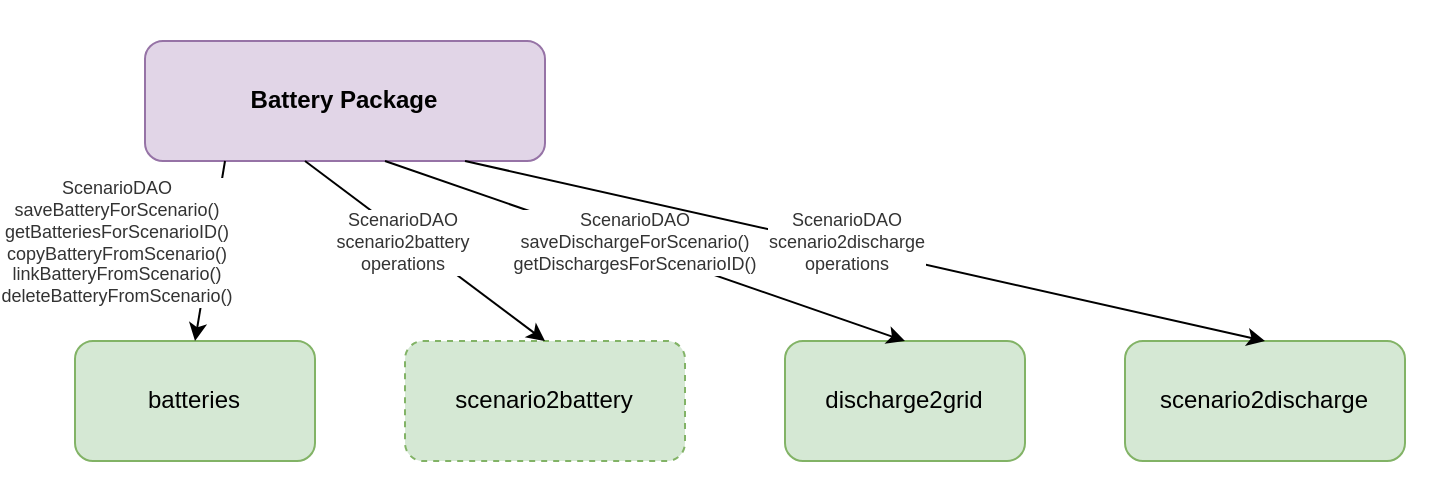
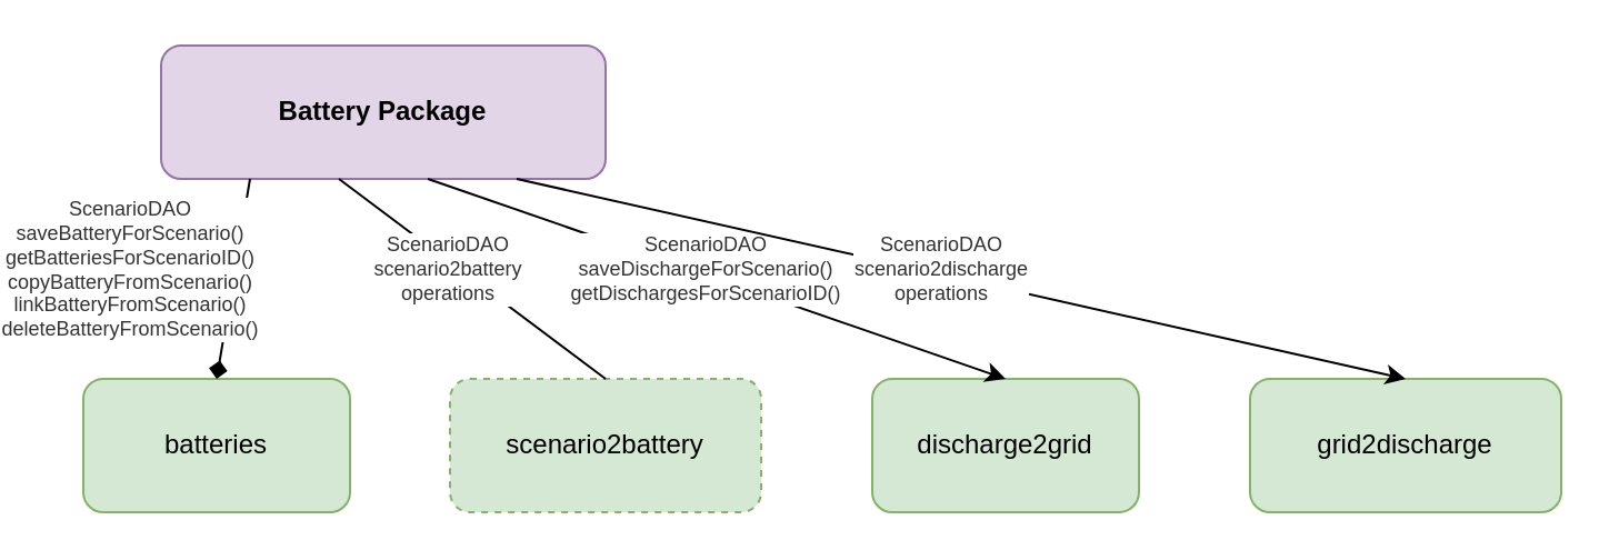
- <mxCell id="7" value="" style="endArrow=classic;html=1;rounded=1;exitX=0.2;exitY=1;exitDx=0;exitDy=0;entryX=0.5;entryY=0;entryDx=0;entryDy=0;" edge="1" parent="1" source="2" target="3"><mxGeometry width="50" height="50" relative="1" as="geometry"><mxPoint x="255" y="270" as="sourcePoint" /><mxPoint x="305" y="220" as="targetPoint" /></mxGeometry></mxCell>
+ <mxCell id="7" value="" style="endArrow=diamond;html=1;rounded=1;exitX=0.2;exitY=1;exitDx=0;exitDy=0;entryX=0.5;entryY=0;entryDx=0;entryDy=0;" edge="1" parent="1" source="2" target="3"><mxGeometry width="50" height="50" relative="1" as="geometry"><mxPoint x="255" y="270" as="sourcePoint" /><mxPoint x="305" y="220" as="targetPoint" /></mxGeometry></mxCell>
- <mxCell id="9" value="" style="endArrow=classic;html=1;rounded=1;exitX=0.4;exitY=1;exitDx=0;exitDy=0;entryX=0.5;entryY=0;entryDx=0;entryDy=0;" edge="1" parent="1" source="2" target="4"><mxGeometry width="50" height="50" relative="1" as="geometry"><mxPoint x="255" y="270" as="sourcePoint" /><mxPoint x="305" y="220" as="targetPoint" /></mxGeometry></mxCell>
+ <mxCell id="9" value="" style="endArrow=none;html=1;rounded=1;exitX=0.4;exitY=1;exitDx=0;exitDy=0;entryX=0.5;entryY=0;entryDx=0;entryDy=0;" edge="1" parent="1" source="2" target="4"><mxGeometry width="50" height="50" relative="1" as="geometry"><mxPoint x="255" y="270" as="sourcePoint" /><mxPoint x="305" y="220" as="targetPoint" /></mxGeometry></mxCell>
- <mxCell id="6" value="scenario2discharge" style="rounded=1;whiteSpace=wrap;html=1;fillColor=#D5E8D4;strokeColor=#82B366;fontColor=#000000;" vertex="1" parent="1"><mxGeometry x="545" y="170" width="140" height="60" as="geometry" /></mxCell>
+ <mxCell id="6" value="grid2discharge" style="rounded=1;whiteSpace=wrap;html=1;fillColor=#D5E8D4;strokeColor=#82B366;fontColor=#000000;" vertex="1" parent="1"><mxGeometry x="545" y="170" width="140" height="60" as="geometry" /></mxCell>
